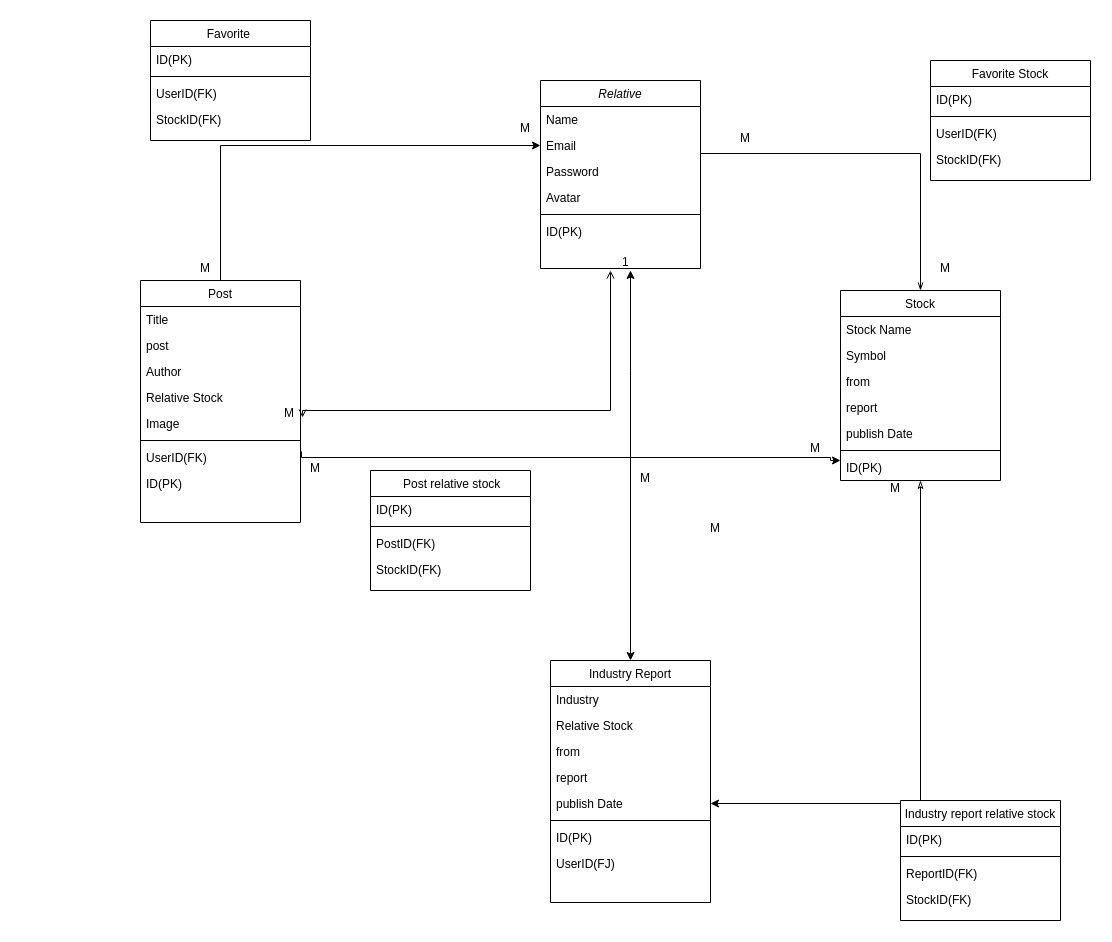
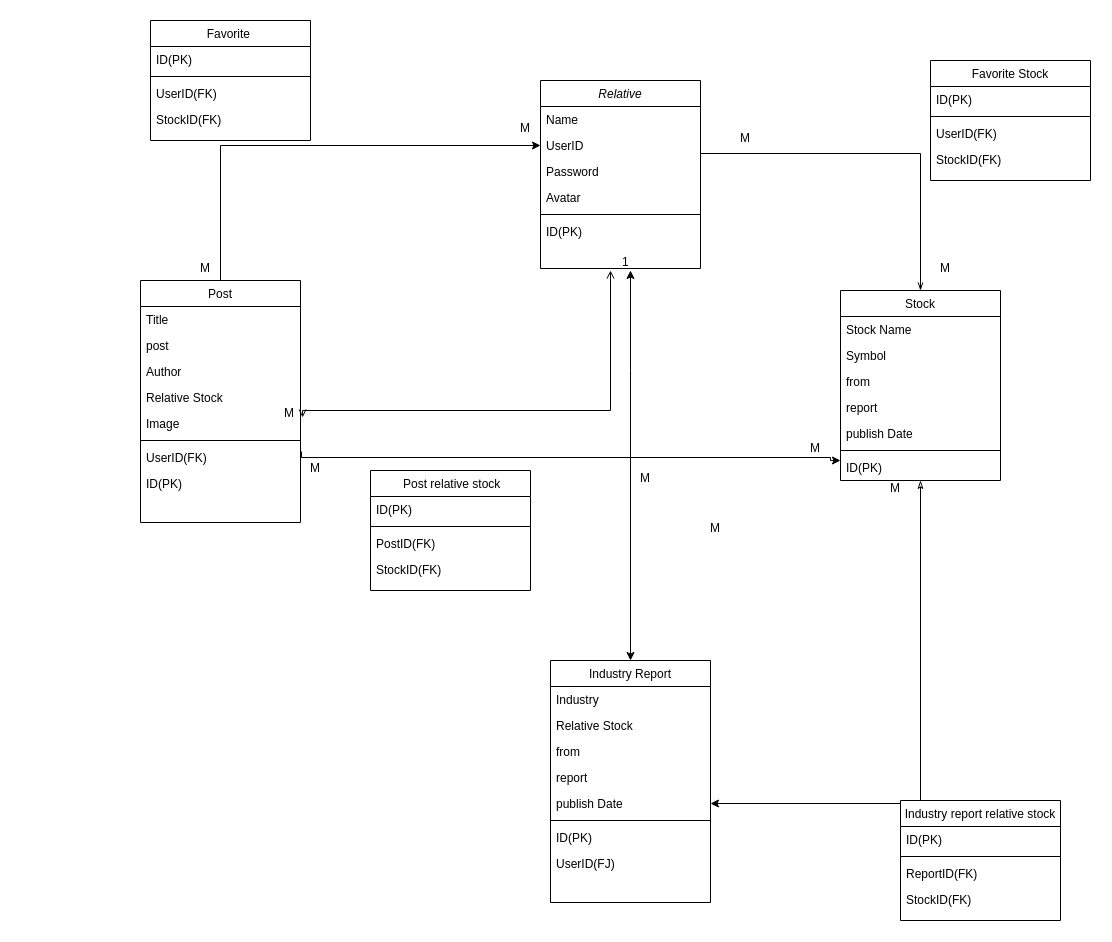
- <mxCell id="4" value="Email" style="text;align=left;verticalAlign=top;spacingLeft=4;spacingRight=4;overflow=hidden;rotatable=0;points=[[0,0.5],[1,0.5]];portConstraint=eastwest;rounded=0;shadow=0;html=0;" parent="2" vertex="1"><mxGeometry y="52" width="160" height="26" as="geometry" /></mxCell>
+ <mxCell id="4" value="UserID" style="text;align=left;verticalAlign=top;spacingLeft=4;spacingRight=4;overflow=hidden;rotatable=0;points=[[0,0.5],[1,0.5]];portConstraint=eastwest;rounded=0;shadow=0;html=0;" parent="2" vertex="1"><mxGeometry y="52" width="160" height="26" as="geometry" /></mxCell>
